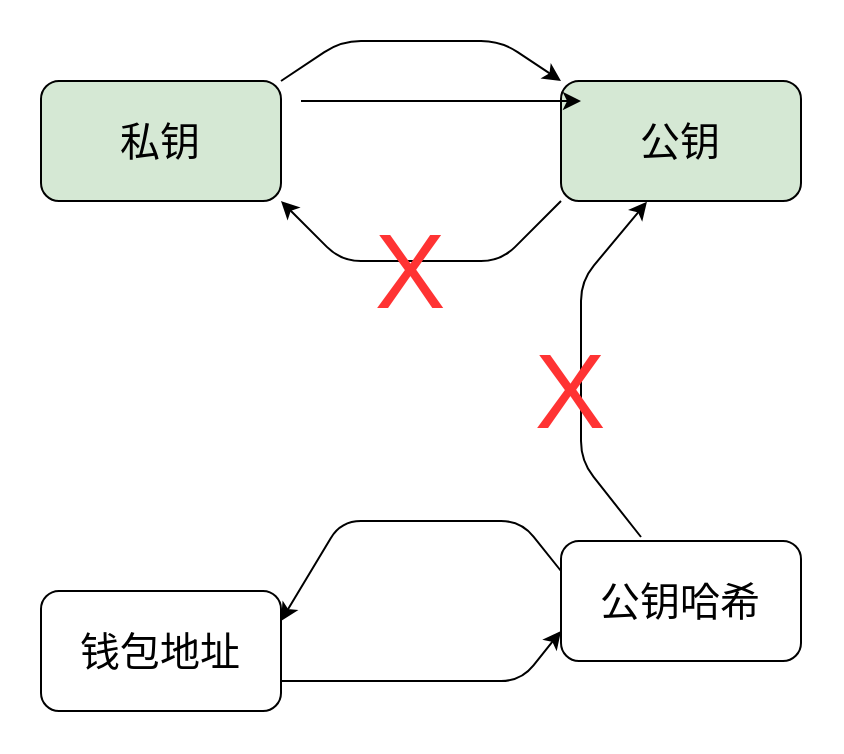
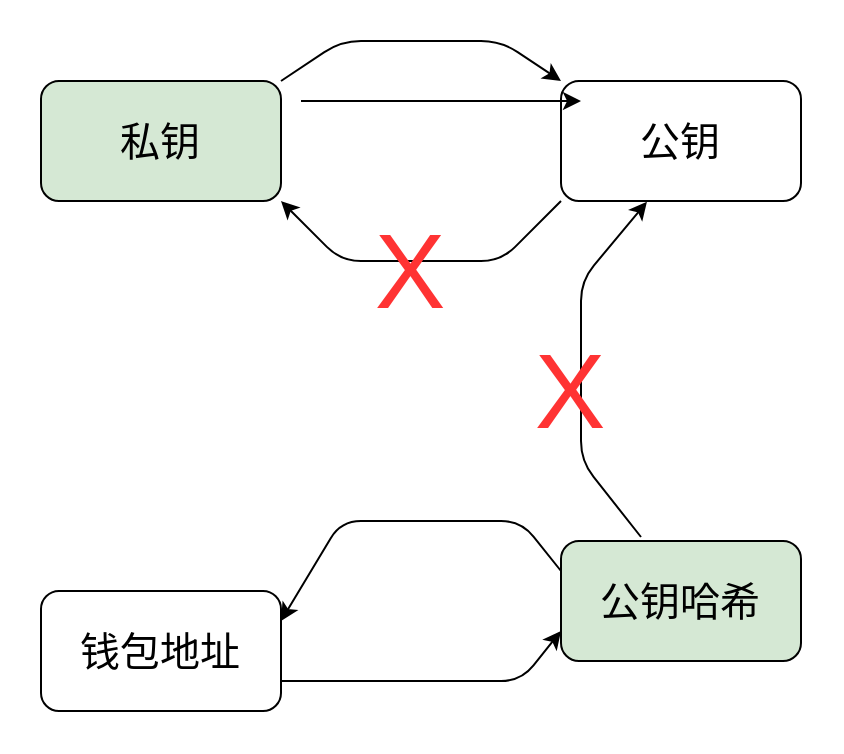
- <mxCell id="4" value="&lt;font style=&quot;font-size: 20px&quot;&gt;公钥&lt;/font&gt;" style="rounded=1;whiteSpace=wrap;html=1;fillColor=#d5e8d4;" vertex="1" parent="1"><mxGeometry x="280" y="40" width="120" height="60" as="geometry" /></mxCell>
+ <mxCell id="4" value="&lt;font style=&quot;font-size: 20px&quot;&gt;公钥&lt;/font&gt;" style="rounded=1;whiteSpace=wrap;html=1;" vertex="1" parent="1"><mxGeometry x="280" y="40" width="120" height="60" as="geometry" /></mxCell>
- <mxCell id="7" value="&lt;span style=&quot;font-size: 20px&quot;&gt;公钥哈希&lt;/span&gt;" style="rounded=1;whiteSpace=wrap;html=1;" vertex="1" parent="1"><mxGeometry x="280" y="270" width="120" height="60" as="geometry" /></mxCell>
+ <mxCell id="7" value="&lt;span style=&quot;font-size: 20px&quot;&gt;公钥哈希&lt;/span&gt;" style="rounded=1;whiteSpace=wrap;html=1;fillColor=#d5e8d4;" vertex="1" parent="1"><mxGeometry x="280" y="270" width="120" height="60" as="geometry" /></mxCell>
